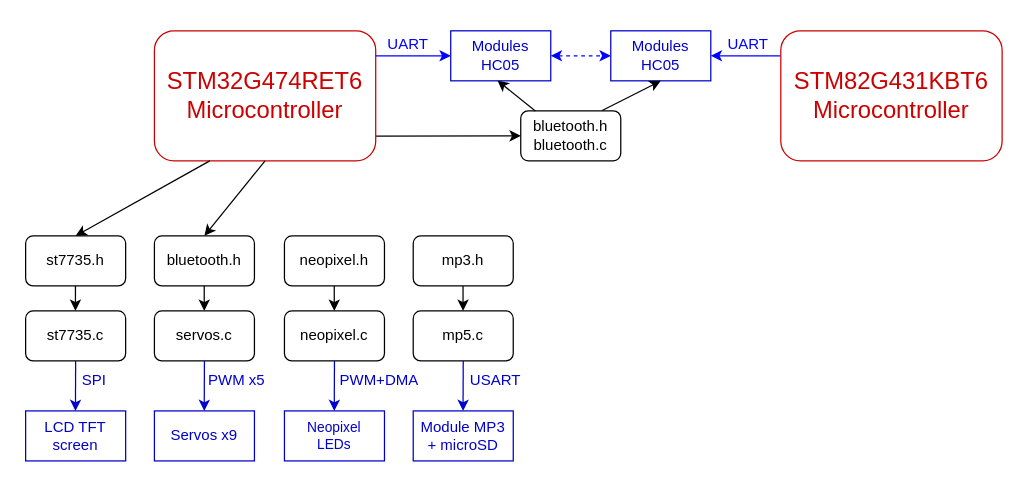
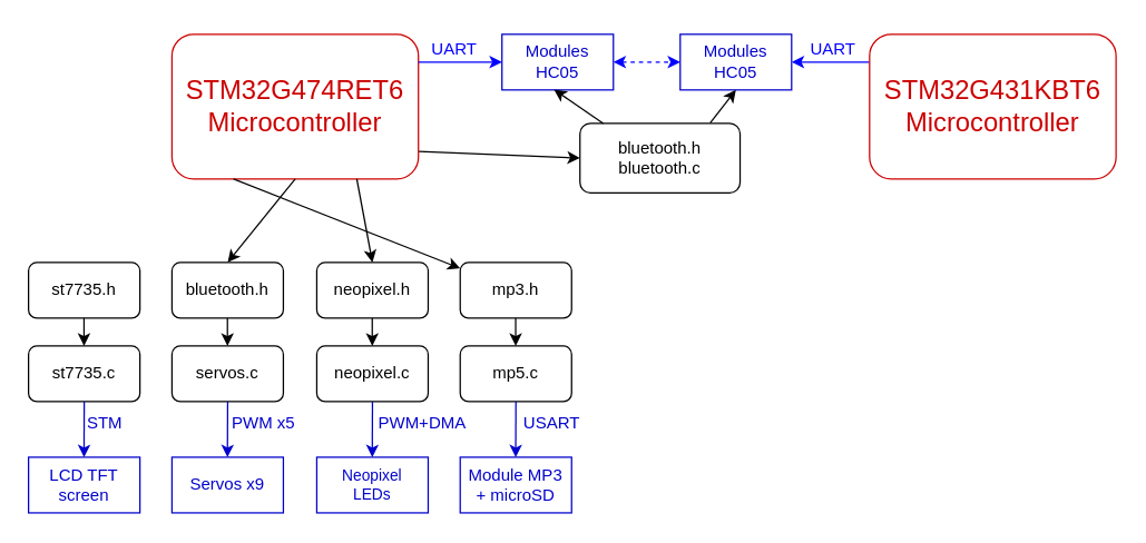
- <mxCell id="30" value="&lt;div style=&quot;font-size: 19px;&quot;&gt;&lt;span style=&quot;color: light-dark(rgb(204, 0, 0), rgb(255, 163, 163)); background-color: transparent;&quot;&gt;STM82G431KBT6&lt;/span&gt;&lt;/div&gt;&lt;div style=&quot;font-size: 19px;&quot;&gt;&lt;span style=&quot;color: light-dark(rgb(204, 0, 0), rgb(255, 163, 163)); background-color: transparent;&quot;&gt;Microcontroller&lt;/span&gt;&lt;/div&gt;" style="rounded=1;whiteSpace=wrap;html=1;strokeColor=#CC0000;" vertex="1" parent="1"><mxGeometry x="624" y="24" width="177" height="104" as="geometry" /></mxCell>
+ <mxCell id="30" value="&lt;div style=&quot;font-size: 19px;&quot;&gt;&lt;span style=&quot;color: light-dark(rgb(204, 0, 0), rgb(255, 163, 163)); background-color: transparent;&quot;&gt;STM32G431KBT6&lt;/span&gt;&lt;/div&gt;&lt;div style=&quot;font-size: 19px;&quot;&gt;&lt;span style=&quot;color: light-dark(rgb(204, 0, 0), rgb(255, 163, 163)); background-color: transparent;&quot;&gt;Microcontroller&lt;/span&gt;&lt;/div&gt;" style="rounded=1;whiteSpace=wrap;html=1;strokeColor=#CC0000;" vertex="1" parent="1"><mxGeometry x="624" y="24" width="177" height="104" as="geometry" /></mxCell>
- <mxCell id="32" value="&lt;div&gt;bluetooth.h&lt;/div&gt;&lt;div&gt;bluetooth.c&lt;/div&gt;" style="rounded=1;whiteSpace=wrap;html=1;" vertex="1" parent="1"><mxGeometry x="416" y="88" width="80" height="40" as="geometry" /></mxCell>
+ <mxCell id="32" value="&lt;div&gt;bluetooth.h&lt;/div&gt;&lt;div&gt;bluetooth.c&lt;/div&gt;" style="rounded=1;whiteSpace=wrap;html=1;" vertex="1" parent="1"><mxGeometry x="416" y="88" width="115" height="50" as="geometry" /></mxCell>
+ <mxCell id="17" value="" style="endArrow=classic;html=1;rounded=0;entryX=0.5;entryY=0;entryDx=0;entryDy=0;exitX=0.75;exitY=1;exitDx=0;exitDy=0;" edge="1" parent="1" source="2" target="9"><mxGeometry width="50" height="50" relative="1" as="geometry"><mxPoint x="380" y="232" as="sourcePoint" /><mxPoint x="430" y="182" as="targetPoint" /></mxGeometry></mxCell>
- <mxCell id="15" value="" style="endArrow=classic;html=1;rounded=0;entryX=0.5;entryY=0;entryDx=0;entryDy=0;exitX=0.25;exitY=1;exitDx=0;exitDy=0;" edge="1" parent="1" source="2" target="3"><mxGeometry width="50" height="50" relative="1" as="geometry"><mxPoint x="270" y="132" as="sourcePoint" /><mxPoint x="430" y="182" as="targetPoint" /></mxGeometry></mxCell>
+ <mxCell id="15" value="" style="endArrow=classic;html=1;rounded=0;exitX=0.25;exitY=1;exitDx=0;exitDy=0;" edge="1" parent="1" source="2" target="12"><mxGeometry width="50" height="50" relative="1" as="geometry"><mxPoint x="270" y="132" as="sourcePoint" /><mxPoint x="430" y="182" as="targetPoint" /></mxGeometry></mxCell>
- <mxCell id="26" value="&lt;font color=&quot;#0000cc&quot;&gt;SPI&lt;/font&gt;" style="text;html=1;align=center;verticalAlign=middle;whiteSpace=wrap;rounded=0;" vertex="1" parent="1"><mxGeometry x="55" y="294" width="40" height="20" as="geometry" /></mxCell>
+ <mxCell id="26" value="&lt;font color=&quot;#0000cc&quot;&gt;STM&lt;/font&gt;" style="text;html=1;align=center;verticalAlign=middle;whiteSpace=wrap;rounded=0;" vertex="1" parent="1"><mxGeometry x="55" y="294" width="40" height="20" as="geometry" /></mxCell>
